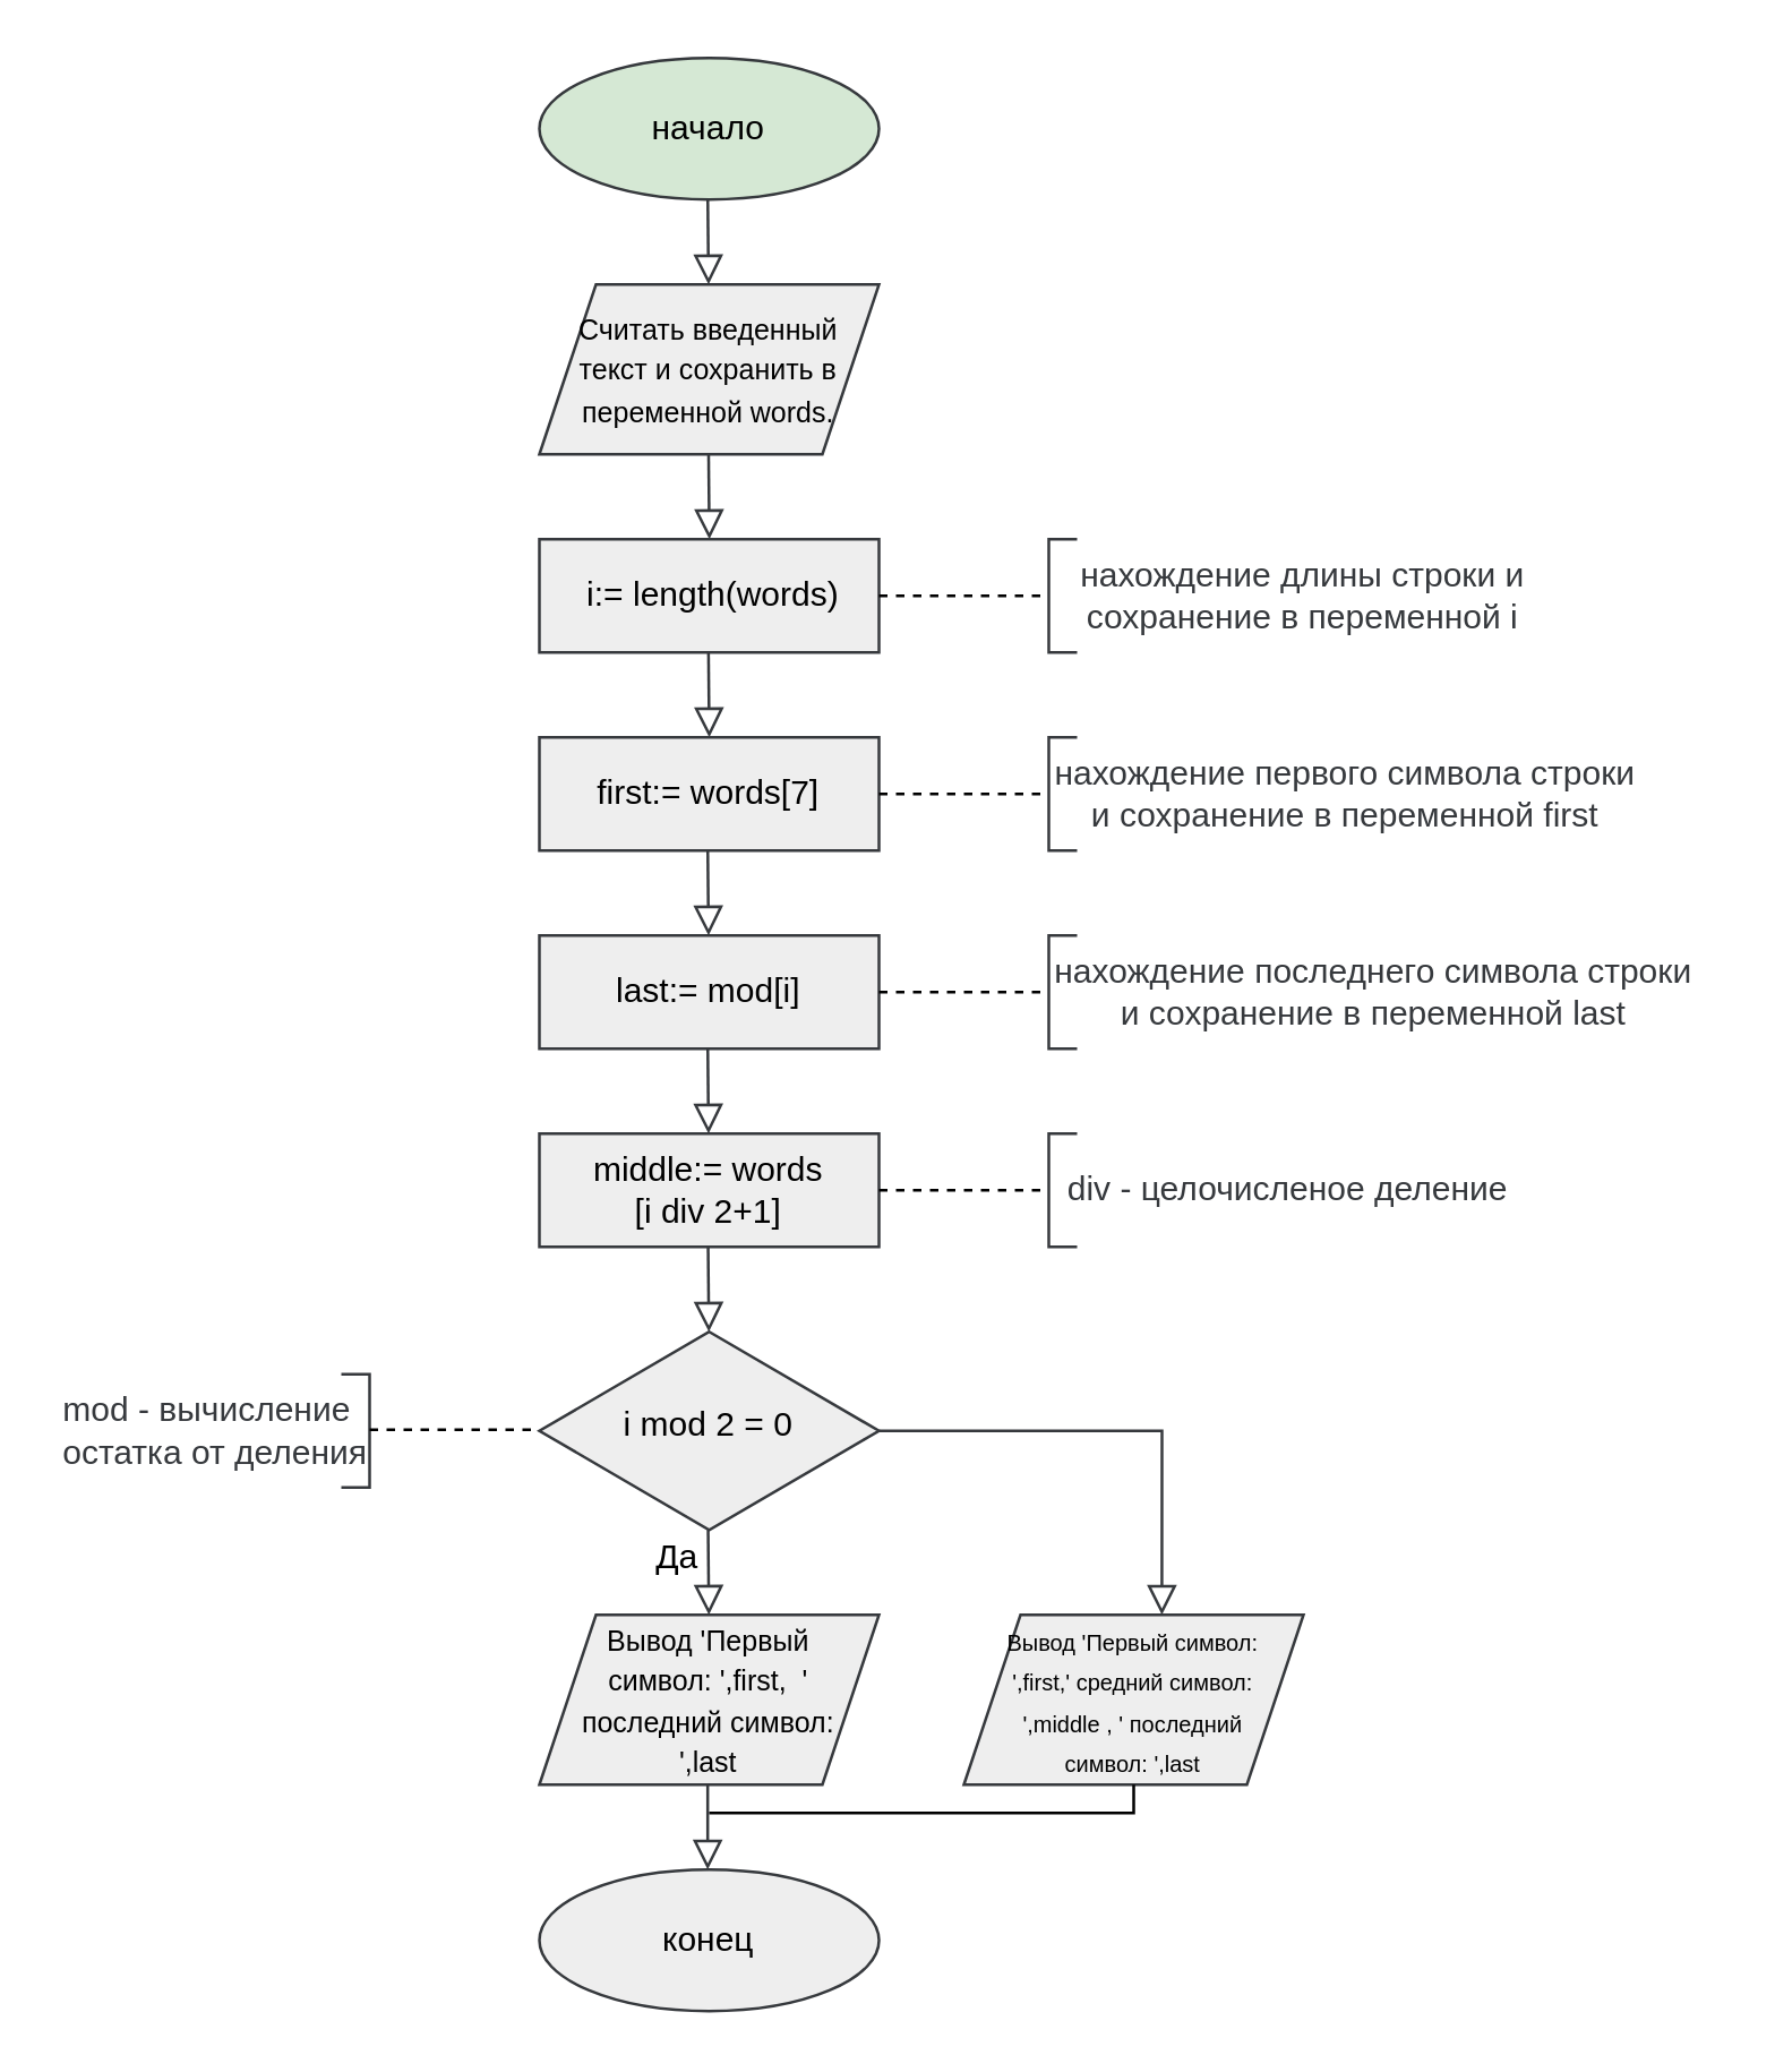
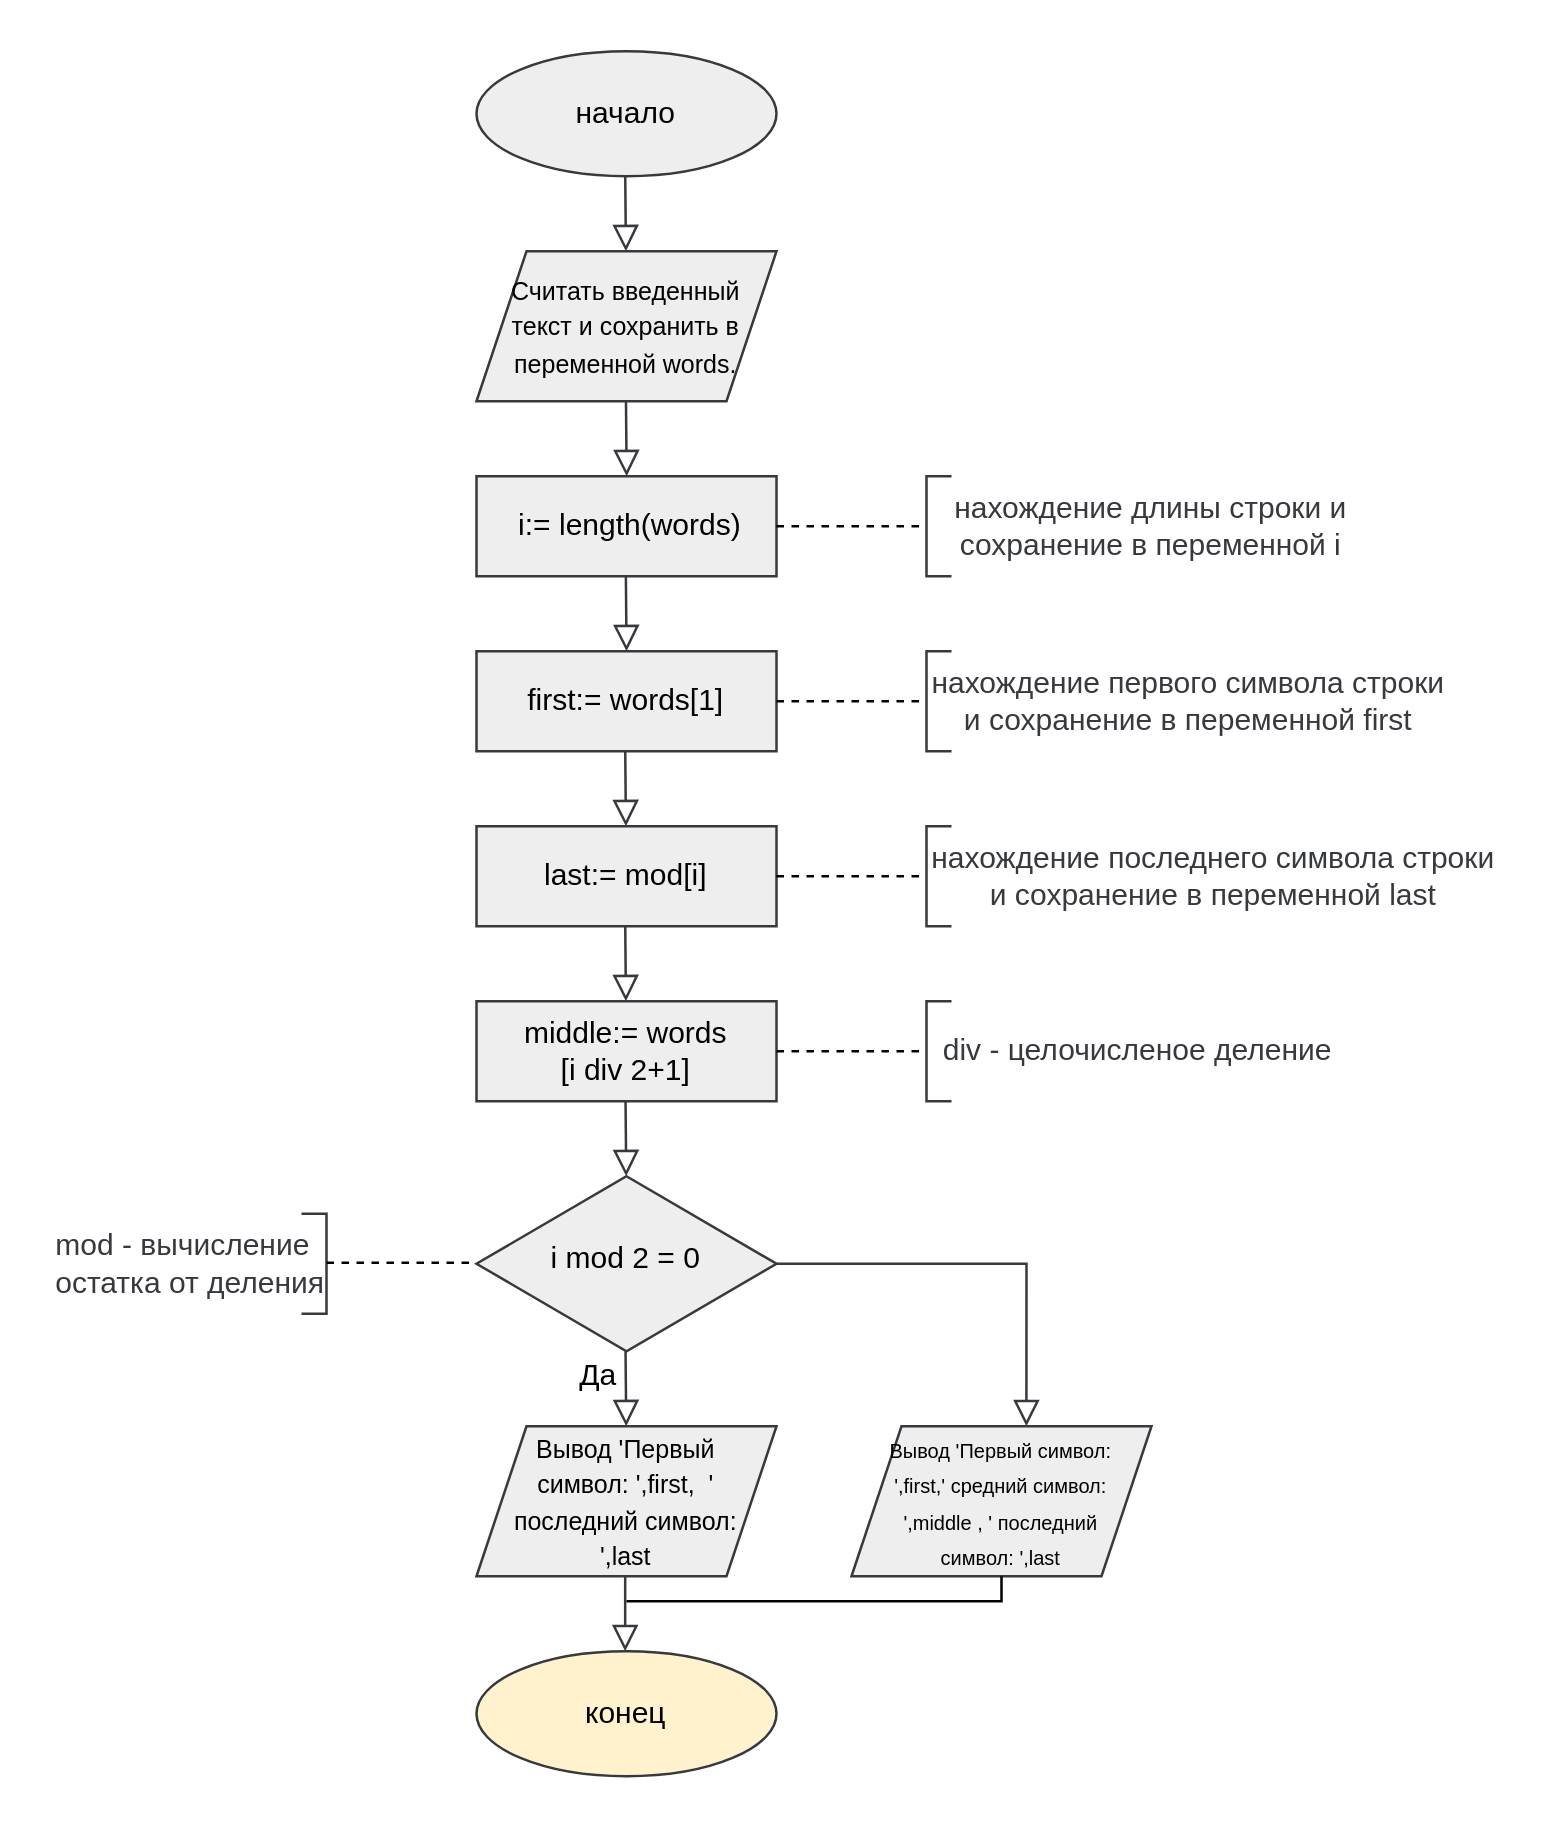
- <mxCell id="2" value="начало" style="ellipse;whiteSpace=wrap;html=1;strokeColor=#36393d;fillColor=#d5e8d4;fontColor=#000000;" parent="1" vertex="1"><mxGeometry x="190" y="20" width="120" height="50" as="geometry" /></mxCell>
+ <mxCell id="2" value="начало" style="ellipse;whiteSpace=wrap;html=1;strokeColor=#36393d;fillColor=#eeeeee;fontColor=#000000;" parent="1" vertex="1"><mxGeometry x="190" y="20" width="120" height="50" as="geometry" /></mxCell>
- <mxCell id="10" value="first:= words[7]" style="rounded=0;whiteSpace=wrap;html=1;strokeColor=#36393d;fillColor=#eeeeee;fontColor=#000000;" parent="1" vertex="1"><mxGeometry x="190" y="260" width="120" height="40" as="geometry" /></mxCell>
+ <mxCell id="10" value="first:= words[1]" style="rounded=0;whiteSpace=wrap;html=1;strokeColor=#36393d;fillColor=#eeeeee;fontColor=#000000;" parent="1" vertex="1"><mxGeometry x="190" y="260" width="120" height="40" as="geometry" /></mxCell>
- <mxCell id="5" value="конец" style="ellipse;whiteSpace=wrap;html=1;strokeColor=#36393d;fillColor=#eeeeee;fontColor=#000000;" parent="1" vertex="1"><mxGeometry x="190" y="660" width="120" height="50" as="geometry" /></mxCell>
+ <mxCell id="5" value="конец" style="ellipse;whiteSpace=wrap;html=1;strokeColor=#36393d;fillColor=#fff2cc;fontColor=#000000;" parent="1" vertex="1"><mxGeometry x="190" y="660" width="120" height="50" as="geometry" /></mxCell>
